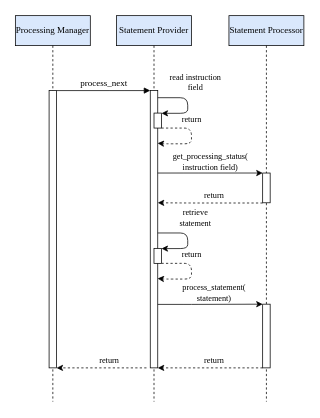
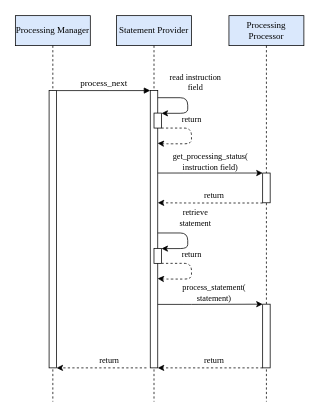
- <mxCell id="2" value="Statement Processor" style="shape=umlLifeline;perimeter=lifelinePerimeter;whiteSpace=wrap;html=1;container=1;collapsible=0;recursiveResize=0;outlineConnect=0;rounded=0;shadow=0;comic=0;labelBackgroundColor=none;strokeWidth=1;fontFamily=Verdana;fontSize=12;align=center;fillColor=#dae8fc;strokeColor=#000000;" parent="1" vertex="1"><mxGeometry x="305" y="20" width="100" height="515" as="geometry" /></mxCell>
+ <mxCell id="2" value="Processing Processor" style="shape=umlLifeline;perimeter=lifelinePerimeter;whiteSpace=wrap;html=1;container=1;collapsible=0;recursiveResize=0;outlineConnect=0;rounded=0;shadow=0;comic=0;labelBackgroundColor=none;strokeWidth=1;fontFamily=Verdana;fontSize=12;align=center;fillColor=#dae8fc;strokeColor=#000000;" parent="1" vertex="1"><mxGeometry x="305" y="20" width="100" height="515" as="geometry" /></mxCell>
